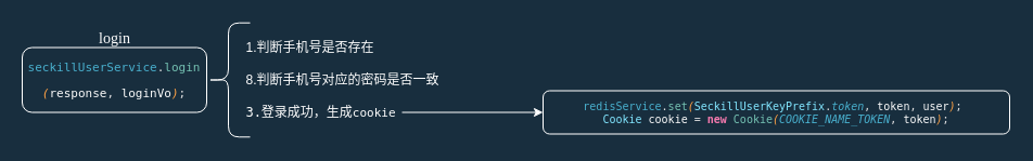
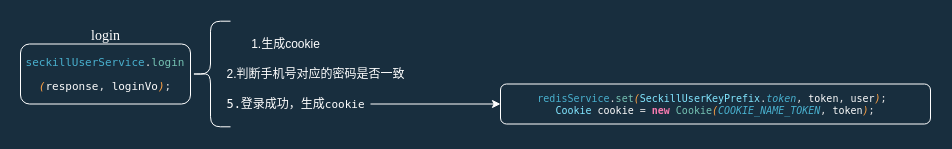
- <mxCell id="5" value="&lt;font color=&quot;#ffffff&quot; style=&quot;font-size: 12px&quot;&gt;1.判断手机号是否存在&lt;/font&gt;" style="text;html=1;align=center;verticalAlign=middle;resizable=0;points=[];autosize=1;strokeColor=none;" vertex="1" parent="1"><mxGeometry x="220" y="33.5" width="130" height="20" as="geometry" /></mxCell>
+ <mxCell id="5" value="&lt;font color=&quot;#ffffff&quot; style=&quot;font-size: 12px&quot;&gt;1.生成cookie&lt;/font&gt;" style="text;html=1;align=center;verticalAlign=middle;resizable=0;points=[];autosize=1;strokeColor=none;" vertex="1" parent="1"><mxGeometry x="220" y="33.5" width="130" height="20" as="geometry" /></mxCell>
- <mxCell id="6" value="&lt;font color=&quot;#ffffff&quot; style=&quot;font-size: 12px&quot;&gt;8.&lt;span&gt;判断手机号对应的密码是否一致&lt;/span&gt;&lt;/font&gt;" style="text;html=1;align=center;verticalAlign=middle;resizable=0;points=[];autosize=1;strokeColor=none;" vertex="1" parent="1"><mxGeometry x="220" y="63.5" width="190" height="20" as="geometry" /></mxCell>
+ <mxCell id="6" value="&lt;font color=&quot;#ffffff&quot; style=&quot;font-size: 12px&quot;&gt;2.&lt;span&gt;判断手机号对应的密码是否一致&lt;/span&gt;&lt;/font&gt;" style="text;html=1;align=center;verticalAlign=middle;resizable=0;points=[];autosize=1;strokeColor=none;" vertex="1" parent="1"><mxGeometry x="220" y="63.5" width="190" height="20" as="geometry" /></mxCell>
- <mxCell id="8" value="&lt;pre style=&quot;font-size: 11px&quot;&gt;&lt;font color=&quot;#ffffff&quot; style=&quot;font-size: 12px&quot;&gt;3.登录成功，生成&lt;span style=&quot;font-family: &amp;#34;cascadia code pl&amp;#34; , monospace ; font-size: 11px&quot;&gt;cookie&lt;/span&gt;&lt;/font&gt;&lt;/pre&gt;" style="text;html=1;align=center;verticalAlign=middle;resizable=0;points=[];autosize=1;strokeColor=none;" vertex="1" parent="1"><mxGeometry x="220" y="83.5" width="150" height="40" as="geometry" /></mxCell>
+ <mxCell id="8" value="&lt;pre style=&quot;font-size: 11px&quot;&gt;&lt;font color=&quot;#ffffff&quot; style=&quot;font-size: 12px&quot;&gt;5.登录成功，生成&lt;span style=&quot;font-family: &amp;#34;cascadia code pl&amp;#34; , monospace ; font-size: 11px&quot;&gt;cookie&lt;/span&gt;&lt;/font&gt;&lt;/pre&gt;" style="text;html=1;align=center;verticalAlign=middle;resizable=0;points=[];autosize=1;strokeColor=none;" vertex="1" parent="1"><mxGeometry x="220" y="83.5" width="150" height="40" as="geometry" /></mxCell>
